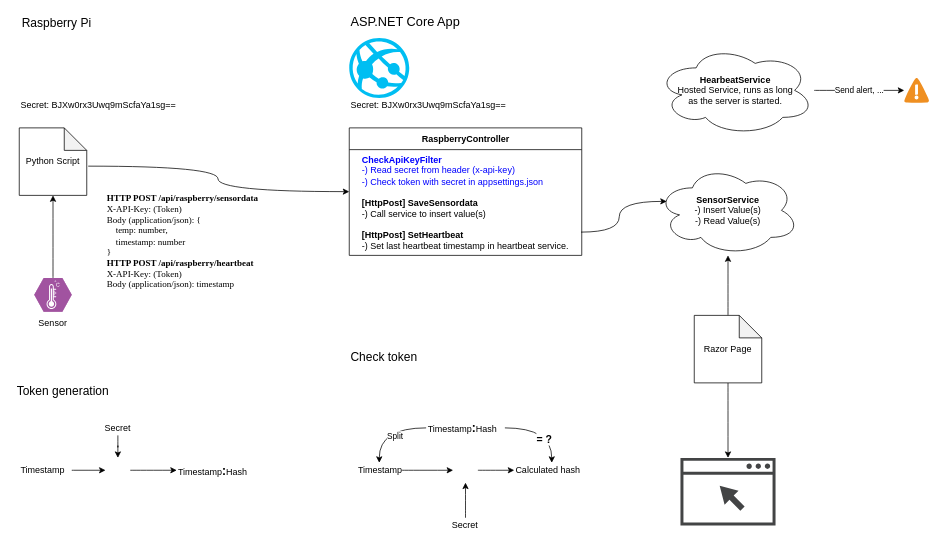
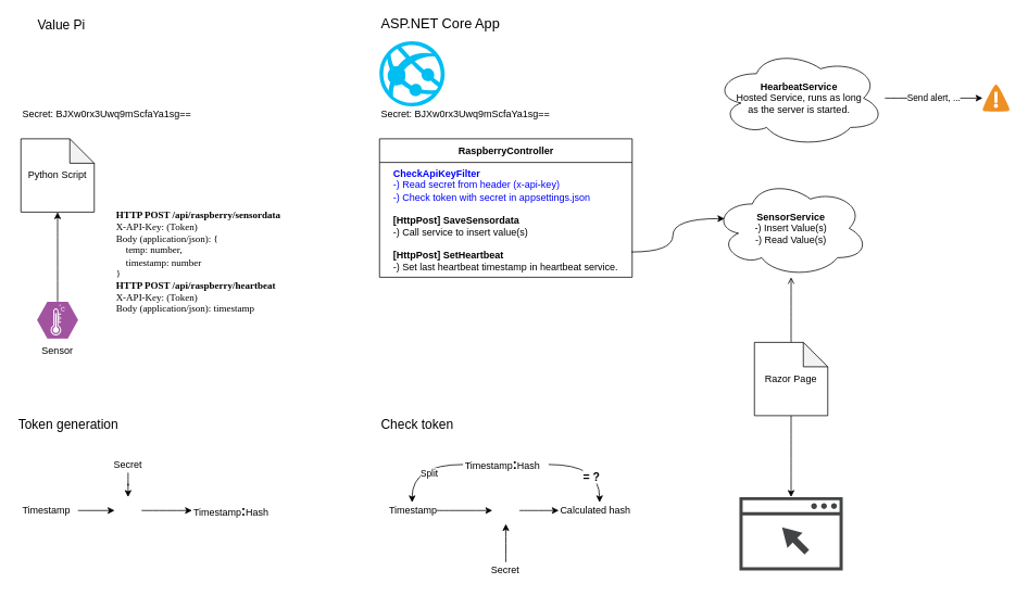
- <mxCell id="7" value="Raspberry Pi" style="text;html=1;strokeColor=none;fillColor=none;align=center;verticalAlign=middle;whiteSpace=wrap;rounded=0;fontSize=16;" parent="1" vertex="1"><mxGeometry x="25" y="20" width="100" height="20" as="geometry" /></mxCell>
+ <mxCell id="7" value="Value Pi" style="text;html=1;strokeColor=none;fillColor=none;align=center;verticalAlign=middle;whiteSpace=wrap;rounded=0;fontSize=16;" parent="1" vertex="1"><mxGeometry x="25" y="20" width="100" height="20" as="geometry" /></mxCell>
- <mxCell id="2" style="edgeStyle=orthogonalEdgeStyle;rounded=0;orthogonalLoop=1;jettySize=auto;html=1;exitX=1.022;exitY=0.567;exitDx=0;exitDy=0;exitPerimeter=0;curved=1;" parent="1" source="10" target="5" edge="1"><mxGeometry relative="1" as="geometry" /></mxCell>
- <mxCell id="18" style="edgeStyle=orthogonalEdgeStyle;rounded=0;orthogonalLoop=1;jettySize=auto;html=1;curved=1;" edge="1" parent="1" source="19" target="20"><mxGeometry relative="1" as="geometry" /></mxCell>
+ <mxCell id="18" style="edgeStyle=orthogonalEdgeStyle;rounded=0;orthogonalLoop=1;jettySize=auto;html=1;curved=1;endArrow=open;" edge="1" parent="1" source="19" target="20"><mxGeometry relative="1" as="geometry" /></mxCell>
- <mxCell id="44" value="Check token" style="text;html=1;strokeColor=none;fillColor=none;align=left;verticalAlign=middle;whiteSpace=wrap;rounded=0;fontSize=16;" vertex="1" parent="1"><mxGeometry x="465" y="465" width="155" height="20" as="geometry" /></mxCell>
+ <mxCell id="44" value="Check token" style="text;html=1;strokeColor=none;fillColor=none;align=left;verticalAlign=middle;whiteSpace=wrap;rounded=0;fontSize=16;" vertex="1" parent="1"><mxGeometry x="465" y="510" width="155" height="20" as="geometry" /></mxCell>
